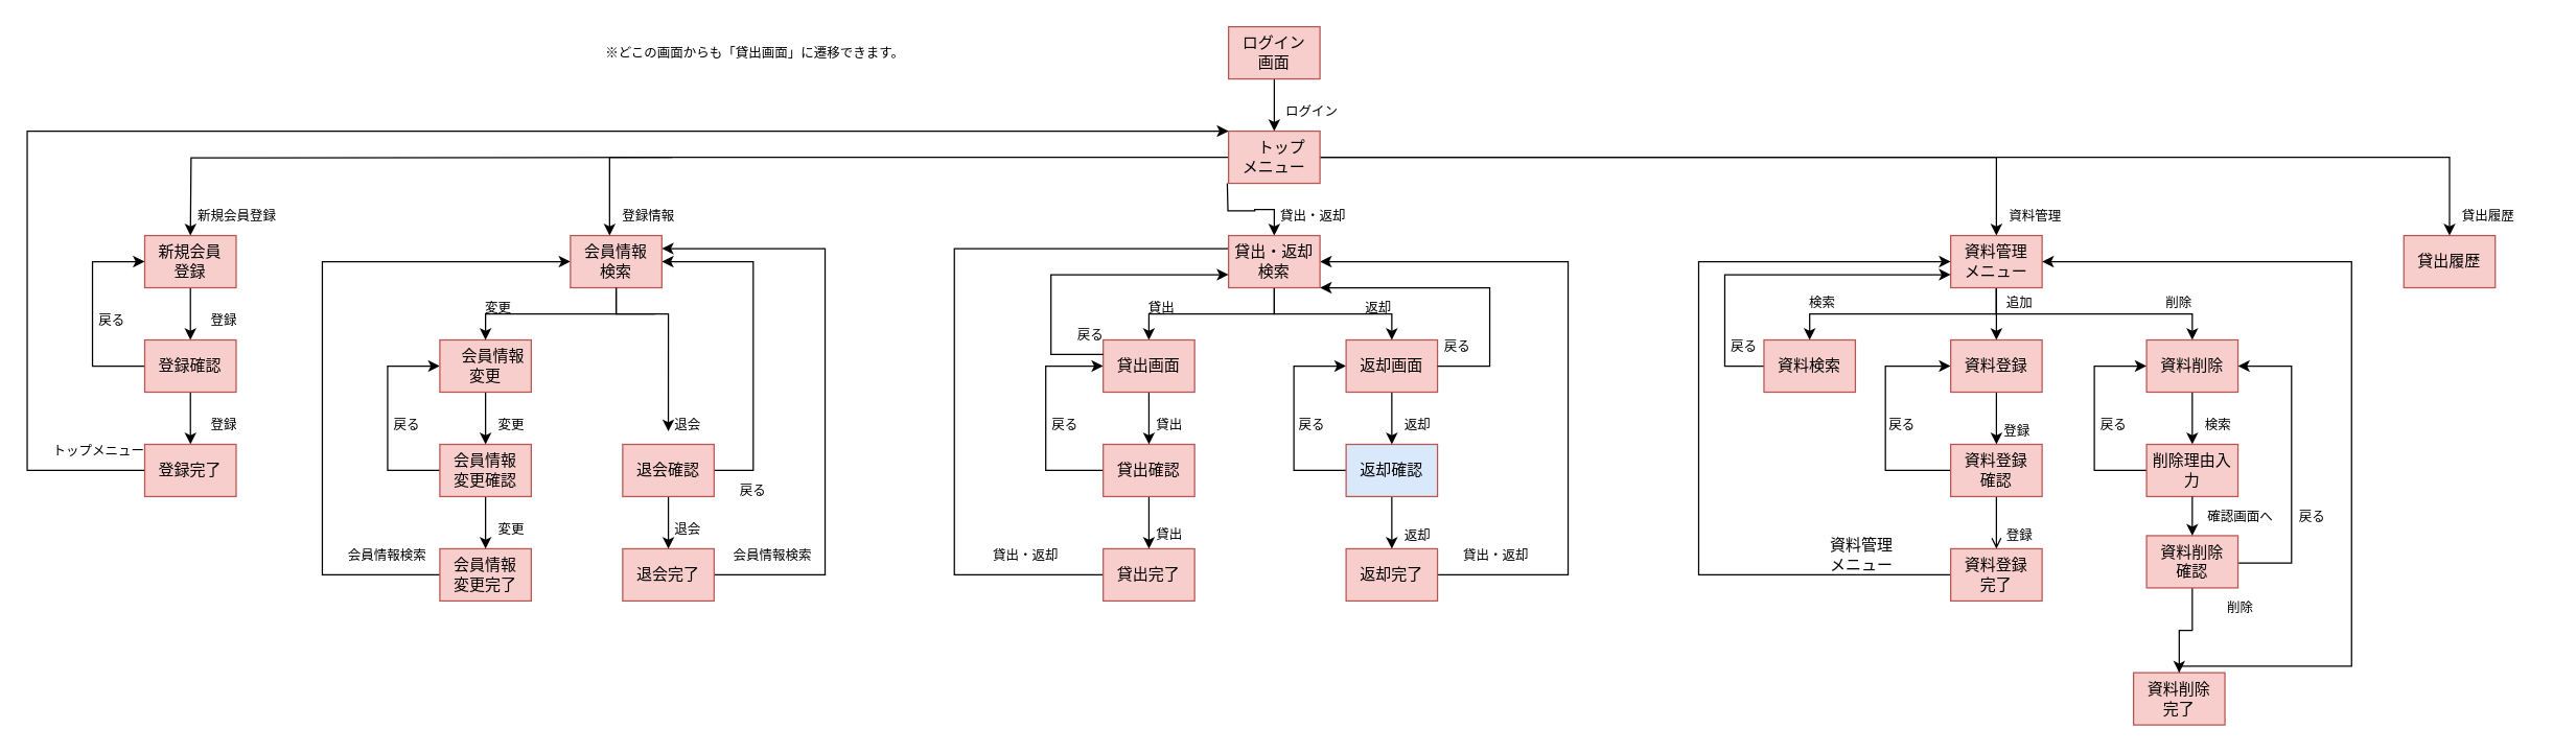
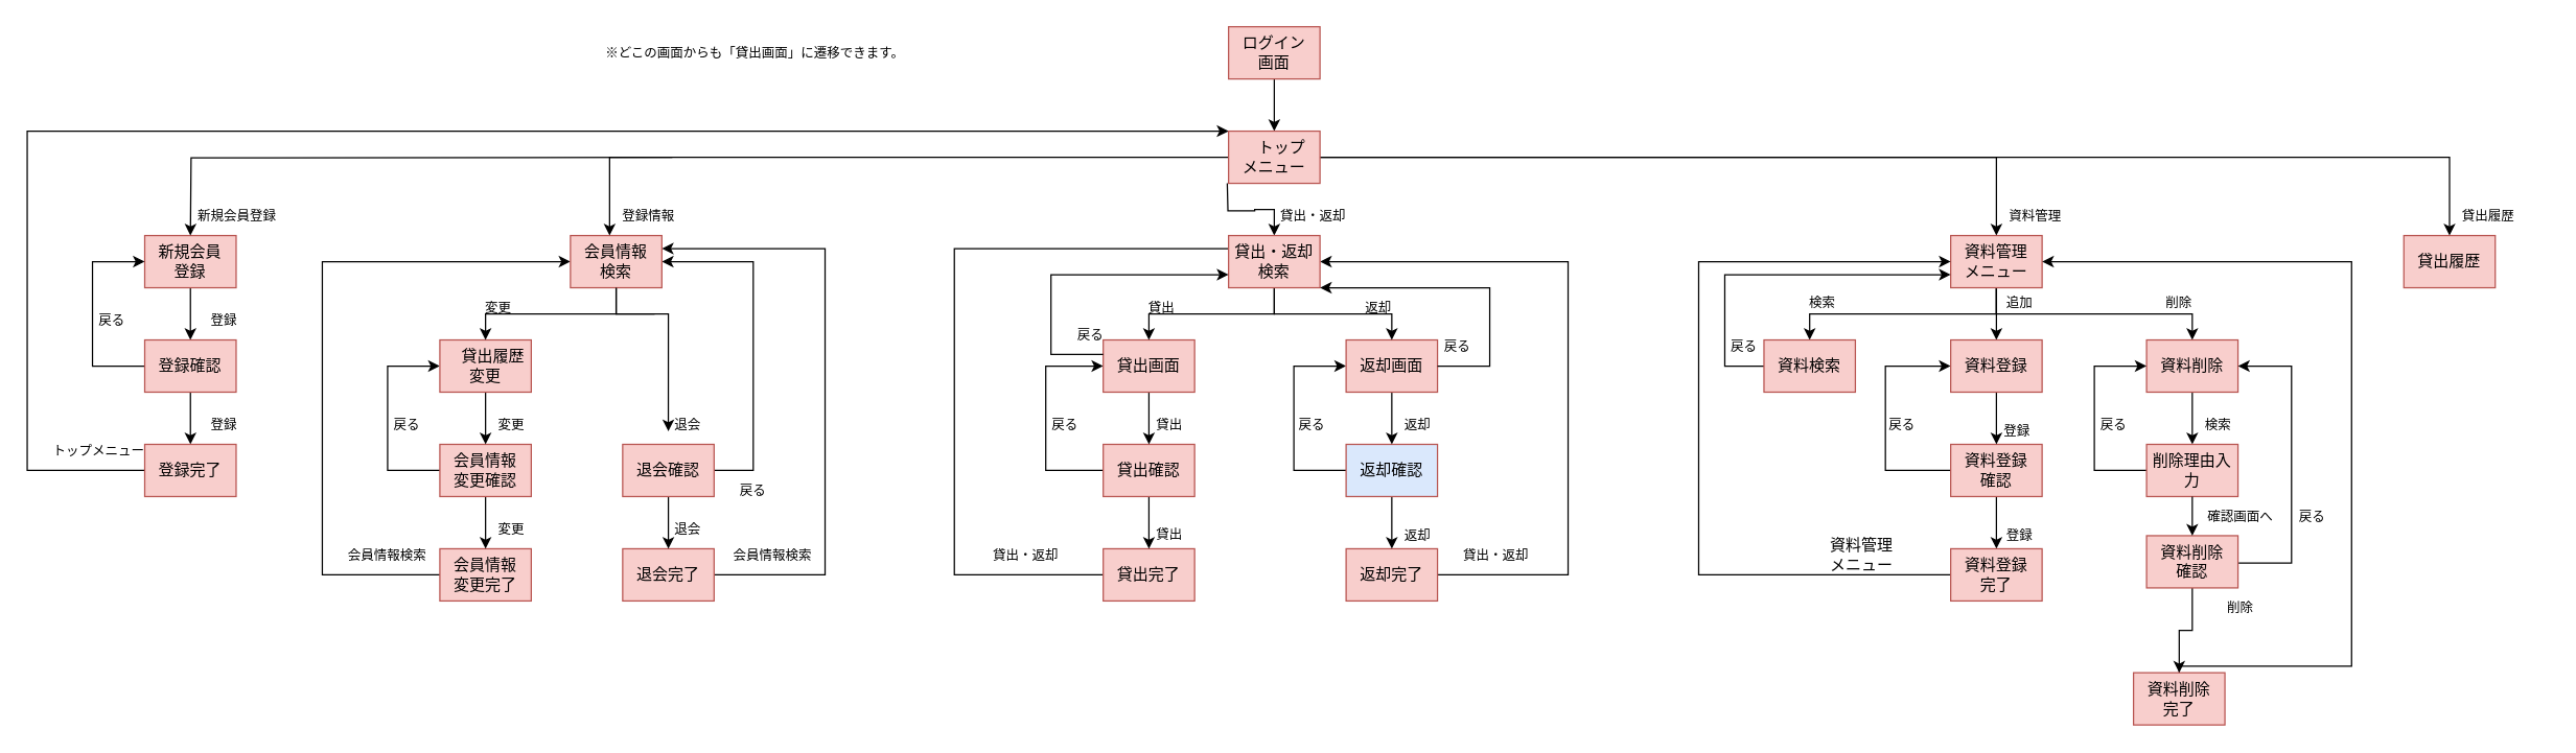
- <mxCell id="81" value="&lt;font style=&quot;font-size: 10px;&quot;&gt;ログイン&lt;/font&gt;" style="text;html=1;strokeColor=none;fillColor=none;align=center;verticalAlign=middle;whiteSpace=wrap;rounded=0;fontSize=8;" parent="1" vertex="1"><mxGeometry x="959" y="70" width="90" height="30" as="geometry" /></mxCell>
- <mxCell id="38" value="　会員情報　変更" style="rounded=0;whiteSpace=wrap;html=1;fillColor=#f8cecc;strokeColor=#b85450;" parent="1" vertex="1"><mxGeometry x="336" y="260" width="70" height="40" as="geometry" /></mxCell>
+ <mxCell id="38" value="　貸出履歴　変更" style="rounded=0;whiteSpace=wrap;html=1;fillColor=#f8cecc;strokeColor=#b85450;" parent="1" vertex="1"><mxGeometry x="336" y="260" width="70" height="40" as="geometry" /></mxCell>
- <mxCell id="39" value="" style="edgeStyle=orthogonalEdgeStyle;rounded=0;orthogonalLoop=1;jettySize=auto;html=1;fontSize=8;endArrow=open;" parent="1" source="41" target="71" edge="1"><mxGeometry relative="1" as="geometry" /></mxCell>
+ <mxCell id="39" value="" style="edgeStyle=orthogonalEdgeStyle;rounded=0;orthogonalLoop=1;jettySize=auto;html=1;fontSize=8;" parent="1" source="41" target="71" edge="1"><mxGeometry relative="1" as="geometry" /></mxCell>
